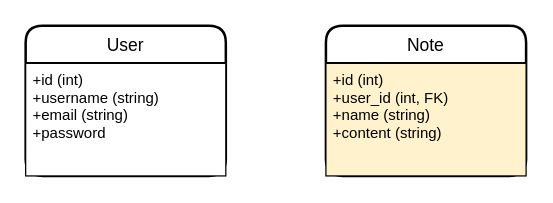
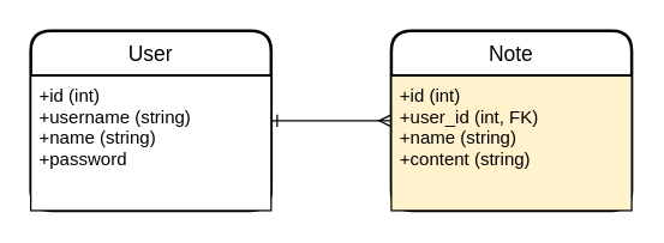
- <mxCell id="4" value="+id (int)&#10;+username (string)&#10;+email (string)&#10;+password &#10;" style="align=left;spacingLeft=4;fontSize=12;verticalAlign=top;resizable=0;rotatable=0;part=1;" vertex="1" parent="3"><mxGeometry y="30" width="160" height="90" as="geometry" /></mxCell>
+ <mxCell id="4" value="+id (int)&#10;+username (string)&#10;+name (string)&#10;+password &#10;" style="align=left;spacingLeft=4;fontSize=12;verticalAlign=top;resizable=0;rotatable=0;part=1;" vertex="1" parent="3"><mxGeometry y="30" width="160" height="90" as="geometry" /></mxCell>
+ <mxCell id="2" value="" style="edgeStyle=none;html=1;startArrow=ERone;startFill=0;endArrow=ERmany;endFill=0;" edge="1" parent="1" source="3" target="5"><mxGeometry relative="1" as="geometry" /></mxCell>
